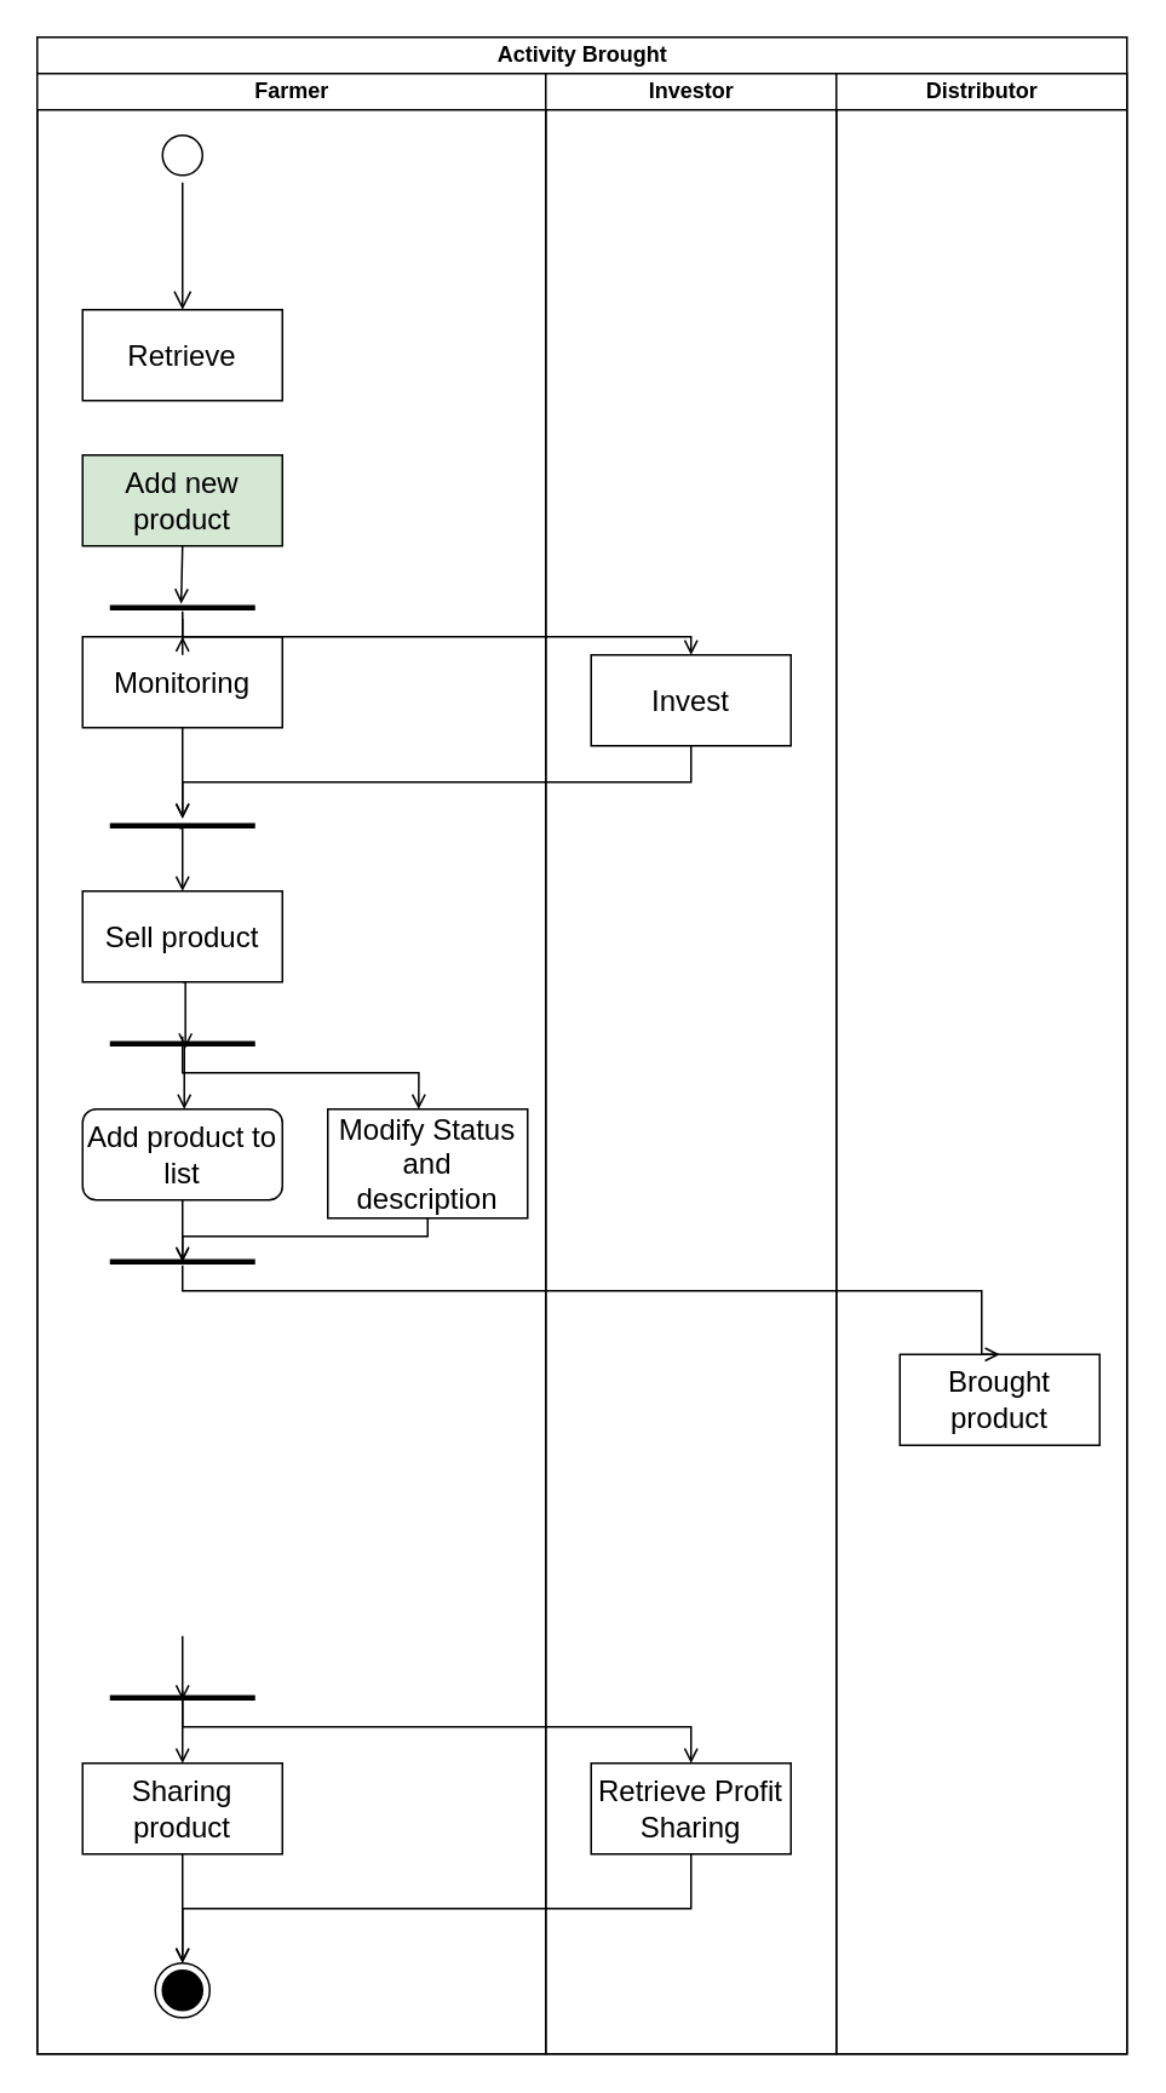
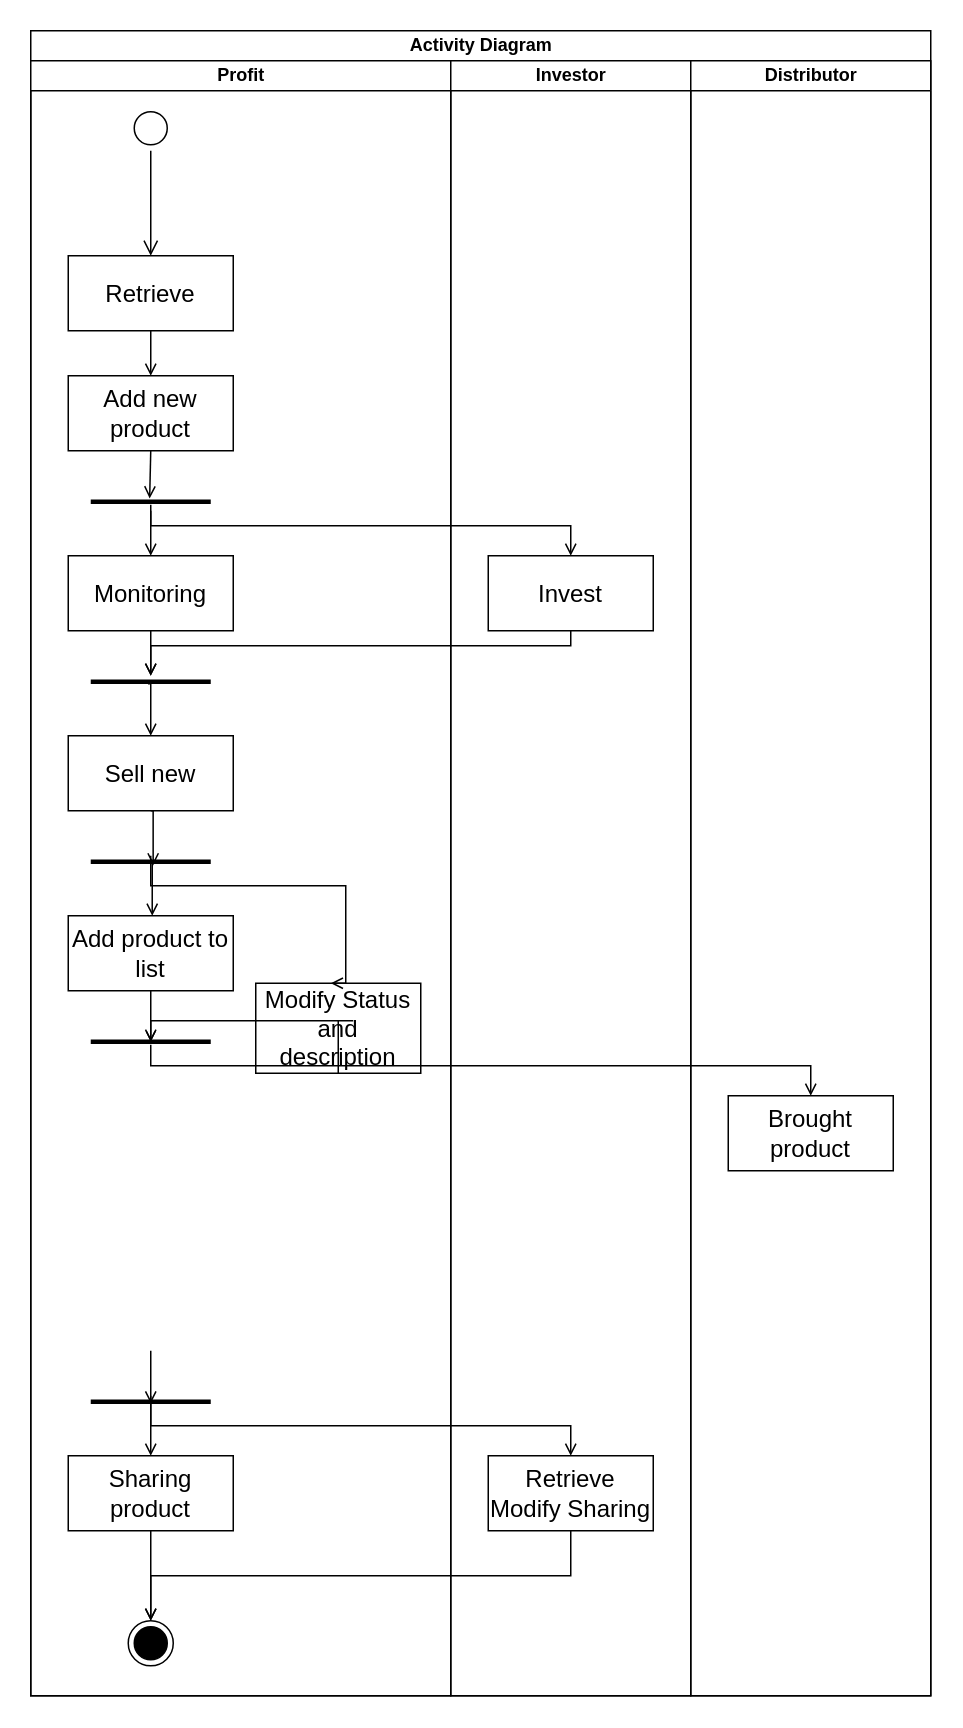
- <mxCell id="2" value="Activity Brought" style="swimlane;childLayout=stackLayout;resizeParent=1;resizeParentMax=0;startSize=20;html=1;" vertex="1" parent="1"><mxGeometry x="20" y="20" width="600" height="1110" as="geometry"><mxRectangle x="240.0" y="170" width="70" height="30" as="alternateBounds" /></mxGeometry></mxCell>
+ <mxCell id="2" value="Activity Diagram" style="swimlane;childLayout=stackLayout;resizeParent=1;resizeParentMax=0;startSize=20;html=1;" vertex="1" parent="1"><mxGeometry x="20" y="20" width="600" height="1110" as="geometry"><mxRectangle x="240.0" y="170" width="70" height="30" as="alternateBounds" /></mxGeometry></mxCell>
- <mxCell id="3" value="Farmer" style="swimlane;startSize=20;html=1;" vertex="1" parent="2"><mxGeometry y="20" width="280" height="1090" as="geometry" /></mxCell>
+ <mxCell id="3" value="Profit" style="swimlane;startSize=20;html=1;" vertex="1" parent="2"><mxGeometry y="20" width="280" height="1090" as="geometry" /></mxCell>
+ <mxCell id="5" style="edgeStyle=orthogonalEdgeStyle;rounded=0;orthogonalLoop=1;jettySize=auto;html=1;exitX=0.5;exitY=1;exitDx=0;exitDy=0;entryX=0.5;entryY=0;entryDx=0;entryDy=0;endArrow=open;endFill=0;" edge="1" parent="3" source="6" target="8"><mxGeometry relative="1" as="geometry" /></mxCell>
- <mxCell id="8" value="&lt;font style=&quot;font-size: 16px;&quot;&gt;Add new product&lt;/font&gt;" style="html=1;whiteSpace=wrap;fillColor=#d5e8d4;" vertex="1" parent="3"><mxGeometry x="25" y="210" width="110" height="50" as="geometry" /></mxCell>
+ <mxCell id="8" value="&lt;font style=&quot;font-size: 16px;&quot;&gt;Add new product&lt;/font&gt;" style="html=1;whiteSpace=wrap;" vertex="1" parent="3"><mxGeometry x="25" y="210" width="110" height="50" as="geometry" /></mxCell>
- <mxCell id="10" value="&lt;font style=&quot;font-size: 16px;&quot;&gt;Monitoring&lt;/font&gt;" style="html=1;whiteSpace=wrap;" vertex="1" parent="3"><mxGeometry x="25" y="310" width="110" height="50" as="geometry" /></mxCell>
+ <mxCell id="10" value="&lt;font style=&quot;font-size: 16px;&quot;&gt;Monitoring&lt;/font&gt;" style="html=1;whiteSpace=wrap;" vertex="1" parent="3"><mxGeometry x="25" y="330" width="110" height="50" as="geometry" /></mxCell>
- <mxCell id="30" value="&lt;font style=&quot;font-size: 16px;&quot;&gt;Invest&lt;/font&gt;" style="html=1;whiteSpace=wrap;" vertex="1" parent="29"><mxGeometry x="25" y="320" width="110" height="50" as="geometry" /></mxCell>
+ <mxCell id="30" value="&lt;font style=&quot;font-size: 16px;&quot;&gt;Invest&lt;/font&gt;" style="html=1;whiteSpace=wrap;" vertex="1" parent="29"><mxGeometry x="25" y="330" width="110" height="50" as="geometry" /></mxCell>
- <mxCell id="14" value="&lt;font style=&quot;font-size: 16px;&quot;&gt;Sell product&lt;/font&gt;" style="html=1;whiteSpace=wrap;" vertex="1" parent="3"><mxGeometry x="25" y="450" width="110" height="50" as="geometry" /></mxCell>
+ <mxCell id="14" value="&lt;font style=&quot;font-size: 16px;&quot;&gt;Sell new&lt;/font&gt;" style="html=1;whiteSpace=wrap;" vertex="1" parent="3"><mxGeometry x="25" y="450" width="110" height="50" as="geometry" /></mxCell>
- <mxCell id="17" value="&lt;font style=&quot;font-size: 16px;&quot;&gt;Add product to list&lt;/font&gt;" style="html=1;whiteSpace=wrap;rounded=1;" vertex="1" parent="3"><mxGeometry x="25" y="570" width="110" height="50" as="geometry" /></mxCell>
+ <mxCell id="17" value="&lt;font style=&quot;font-size: 16px;&quot;&gt;Add product to list&lt;/font&gt;" style="html=1;whiteSpace=wrap;" vertex="1" parent="3"><mxGeometry x="25" y="570" width="110" height="50" as="geometry" /></mxCell>
- <mxCell id="18" value="&lt;font style=&quot;font-size: 16px;&quot;&gt;Modify Status and description&lt;/font&gt;" style="html=1;whiteSpace=wrap;" vertex="1" parent="3"><mxGeometry x="160" y="570" width="110" height="60" as="geometry" /></mxCell>
+ <mxCell id="18" value="&lt;font style=&quot;font-size: 16px;&quot;&gt;Modify Status and description&lt;/font&gt;" style="html=1;whiteSpace=wrap;" vertex="1" parent="3"><mxGeometry x="150" y="615" width="110" height="60" as="geometry" /></mxCell>
- <mxCell id="33" value="&lt;font style=&quot;font-size: 16px;&quot;&gt;Brought product&lt;/font&gt;" style="html=1;whiteSpace=wrap;" vertex="1" parent="32"><mxGeometry x="35" y="705" width="110" height="50" as="geometry" /></mxCell>
+ <mxCell id="33" value="&lt;font style=&quot;font-size: 16px;&quot;&gt;Brought product&lt;/font&gt;" style="html=1;whiteSpace=wrap;" vertex="1" parent="32"><mxGeometry x="25" y="690" width="110" height="50" as="geometry" /></mxCell>
- <mxCell id="31" value="&lt;font style=&quot;font-size: 16px;&quot;&gt;Retrieve Profit Sharing&lt;/font&gt;" style="html=1;whiteSpace=wrap;" vertex="1" parent="29"><mxGeometry x="25" y="930" width="110" height="50" as="geometry" /></mxCell>
+ <mxCell id="31" value="&lt;font style=&quot;font-size: 16px;&quot;&gt;Retrieve Modify Sharing&lt;/font&gt;" style="html=1;whiteSpace=wrap;" vertex="1" parent="29"><mxGeometry x="25" y="930" width="110" height="50" as="geometry" /></mxCell>
